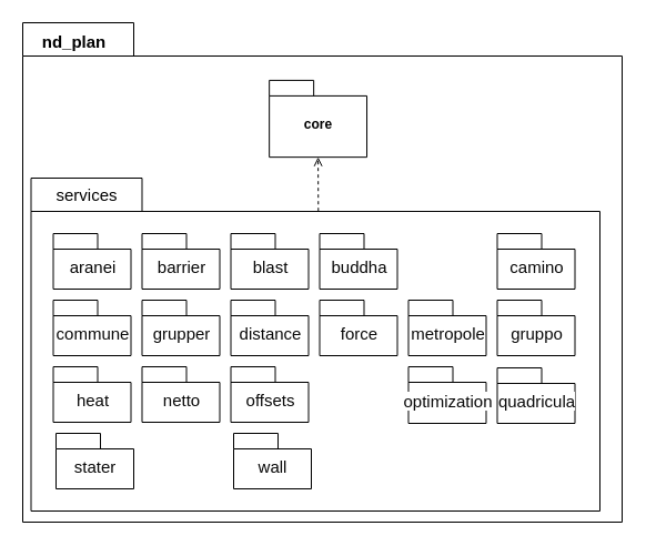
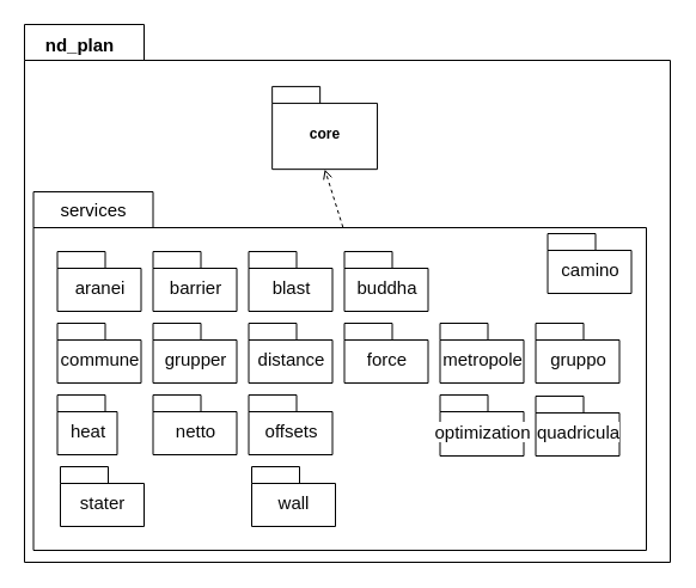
- <mxCell id="4" value="core" style="shape=folder;fontStyle=1;spacingTop=10;tabWidth=40;tabHeight=14;tabPosition=left;html=1;" parent="2" vertex="1"><mxGeometry x="222.152" y="51.923" width="87.884" height="69.231" as="geometry" /></mxCell>
+ <mxCell id="4" value="core" style="shape=folder;fontStyle=1;spacingTop=10;tabWidth=40;tabHeight=14;tabPosition=left;html=1;" parent="2" vertex="1"><mxGeometry x="207.152" y="51.923" width="87.884" height="69.231" as="geometry" /></mxCell>
- <mxCell id="11" value="&lt;span style=&quot;color: rgb(8 , 8 , 8) ; font-size: 15px ; font-weight: 400 ; text-align: left ; background-color: rgb(255 , 255 , 255)&quot;&gt;camino&lt;/span&gt;" style="shape=folder;fontStyle=1;spacingTop=10;tabWidth=40;tabHeight=14;tabPosition=left;html=1;" parent="6" vertex="1"><mxGeometry x="420" y="50" width="70" height="50" as="geometry" /></mxCell>
+ <mxCell id="11" value="&lt;span style=&quot;color: rgb(8 , 8 , 8) ; font-size: 15px ; font-weight: 400 ; text-align: left ; background-color: rgb(255 , 255 , 255)&quot;&gt;camino&lt;/span&gt;" style="shape=folder;fontStyle=1;spacingTop=10;tabWidth=40;tabHeight=14;tabPosition=left;html=1;" parent="6" vertex="1"><mxGeometry x="430" y="35" width="70" height="50" as="geometry" /></mxCell>
- <mxCell id="21" value="&lt;span style=&quot;color: rgb(8 , 8 , 8) ; font-size: 15px ; font-weight: 400 ; text-align: left ; background-color: rgb(255 , 255 , 255)&quot;&gt;heat&lt;/span&gt;" style="shape=folder;fontStyle=1;spacingTop=10;tabWidth=40;tabHeight=14;tabPosition=left;html=1;" parent="6" vertex="1"><mxGeometry x="20" y="170" width="70" height="50" as="geometry" /></mxCell>
+ <mxCell id="21" value="&lt;span style=&quot;color: rgb(8 , 8 , 8) ; font-size: 15px ; font-weight: 400 ; text-align: left ; background-color: rgb(255 , 255 , 255)&quot;&gt;heat&lt;/span&gt;" style="shape=folder;fontStyle=1;spacingTop=10;tabWidth=40;tabHeight=14;tabPosition=left;html=1;" parent="6" vertex="1"><mxGeometry x="20" y="170" width="50" height="50" as="geometry" /></mxCell>
